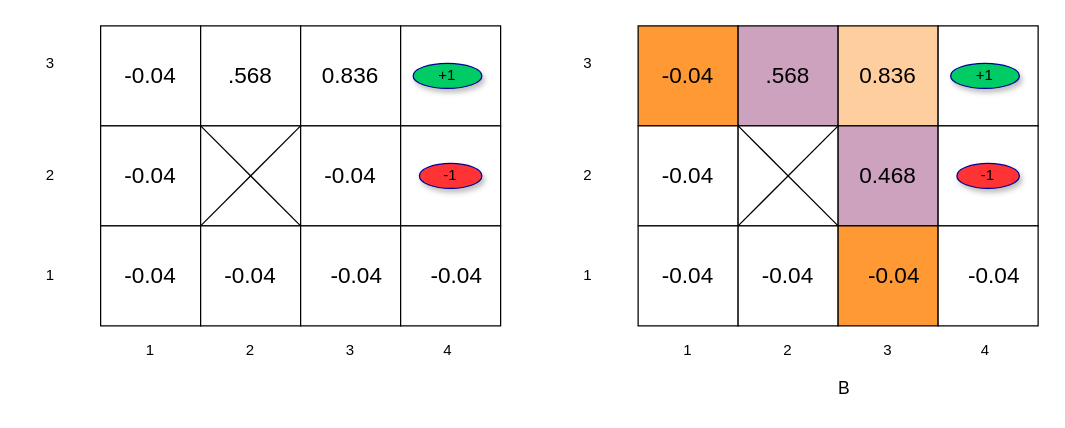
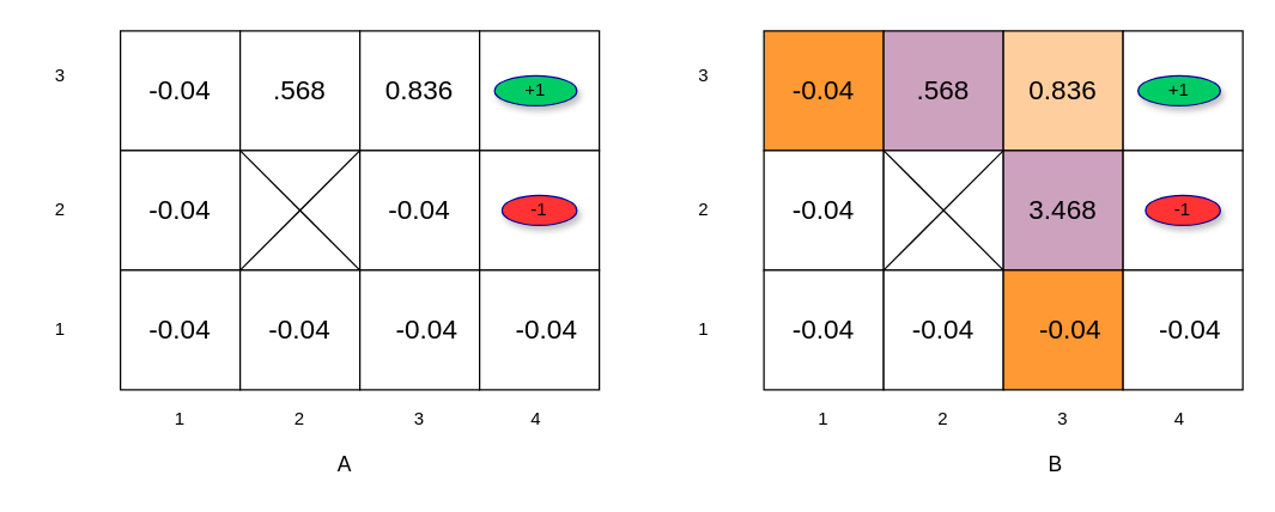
- <mxCell id="61" value="&lt;font style=&quot;font-size: 18px&quot;&gt;0.468&lt;/font&gt;" style="text;html=1;strokeColor=none;fillColor=none;align=center;verticalAlign=middle;whiteSpace=wrap;rounded=0;" parent="1" vertex="1"><mxGeometry x="690" y="130" width="40" height="20" as="geometry" /></mxCell>
+ <mxCell id="61" value="&lt;font style=&quot;font-size: 18px&quot;&gt;3.468&lt;/font&gt;" style="text;html=1;strokeColor=none;fillColor=none;align=center;verticalAlign=middle;whiteSpace=wrap;rounded=0;" parent="1" vertex="1"><mxGeometry x="690" y="130" width="40" height="20" as="geometry" /></mxCell>
+ <mxCell id="66" value="&lt;font style=&quot;font-size: 14px&quot;&gt;A&lt;/font&gt;" style="text;html=1;strokeColor=none;fillColor=none;align=center;verticalAlign=middle;whiteSpace=wrap;rounded=0;" parent="1" vertex="1"><mxGeometry x="210" y="300" width="40" height="20" as="geometry" /></mxCell>
- <mxCell id="67" value="&lt;font style=&quot;font-size: 14px&quot;&gt;B&lt;/font&gt;" style="text;html=1;strokeColor=none;fillColor=none;align=center;verticalAlign=middle;whiteSpace=wrap;rounded=0;" parent="1" vertex="1"><mxGeometry x="655" y="300" width="40" height="20" as="geometry" /></mxCell>
+ <mxCell id="67" value="&lt;font style=&quot;font-size: 14px&quot;&gt;B&lt;/font&gt;" style="text;html=1;strokeColor=none;fillColor=none;align=center;verticalAlign=middle;whiteSpace=wrap;rounded=0;" parent="1" vertex="1"><mxGeometry x="685" y="300" width="40" height="20" as="geometry" /></mxCell>
